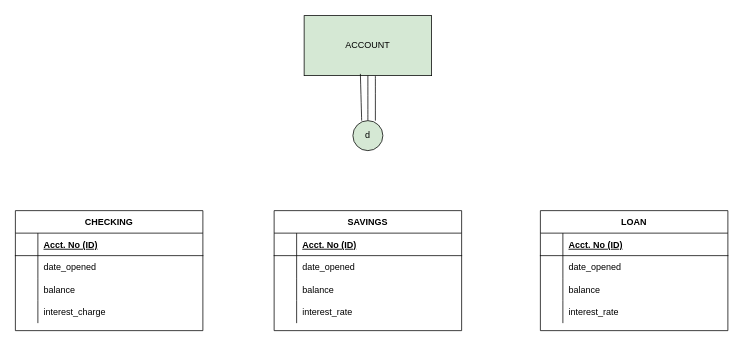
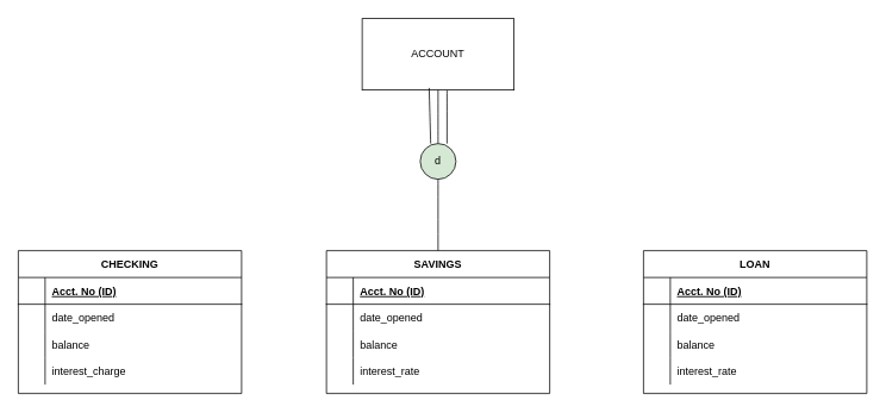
- <mxCell id="42" value="ACCOUNT" style="whiteSpace=wrap;html=1;align=center;fillColor=#d5e8d4;" vertex="1" parent="1"><mxGeometry x="405" y="20" width="170" height="80" as="geometry" /></mxCell>
+ <mxCell id="42" value="ACCOUNT" style="whiteSpace=wrap;html=1;align=center;" vertex="1" parent="1"><mxGeometry x="405" y="20" width="170" height="80" as="geometry" /></mxCell>
+ <mxCell id="45" style="edgeStyle=none;curved=1;rounded=0;orthogonalLoop=1;jettySize=auto;html=1;fontSize=12;startSize=8;endSize=8;endArrow=none;endFill=1;startFill=0;" edge="1" parent="1" source="44" target="15"><mxGeometry relative="1" as="geometry" /></mxCell>
